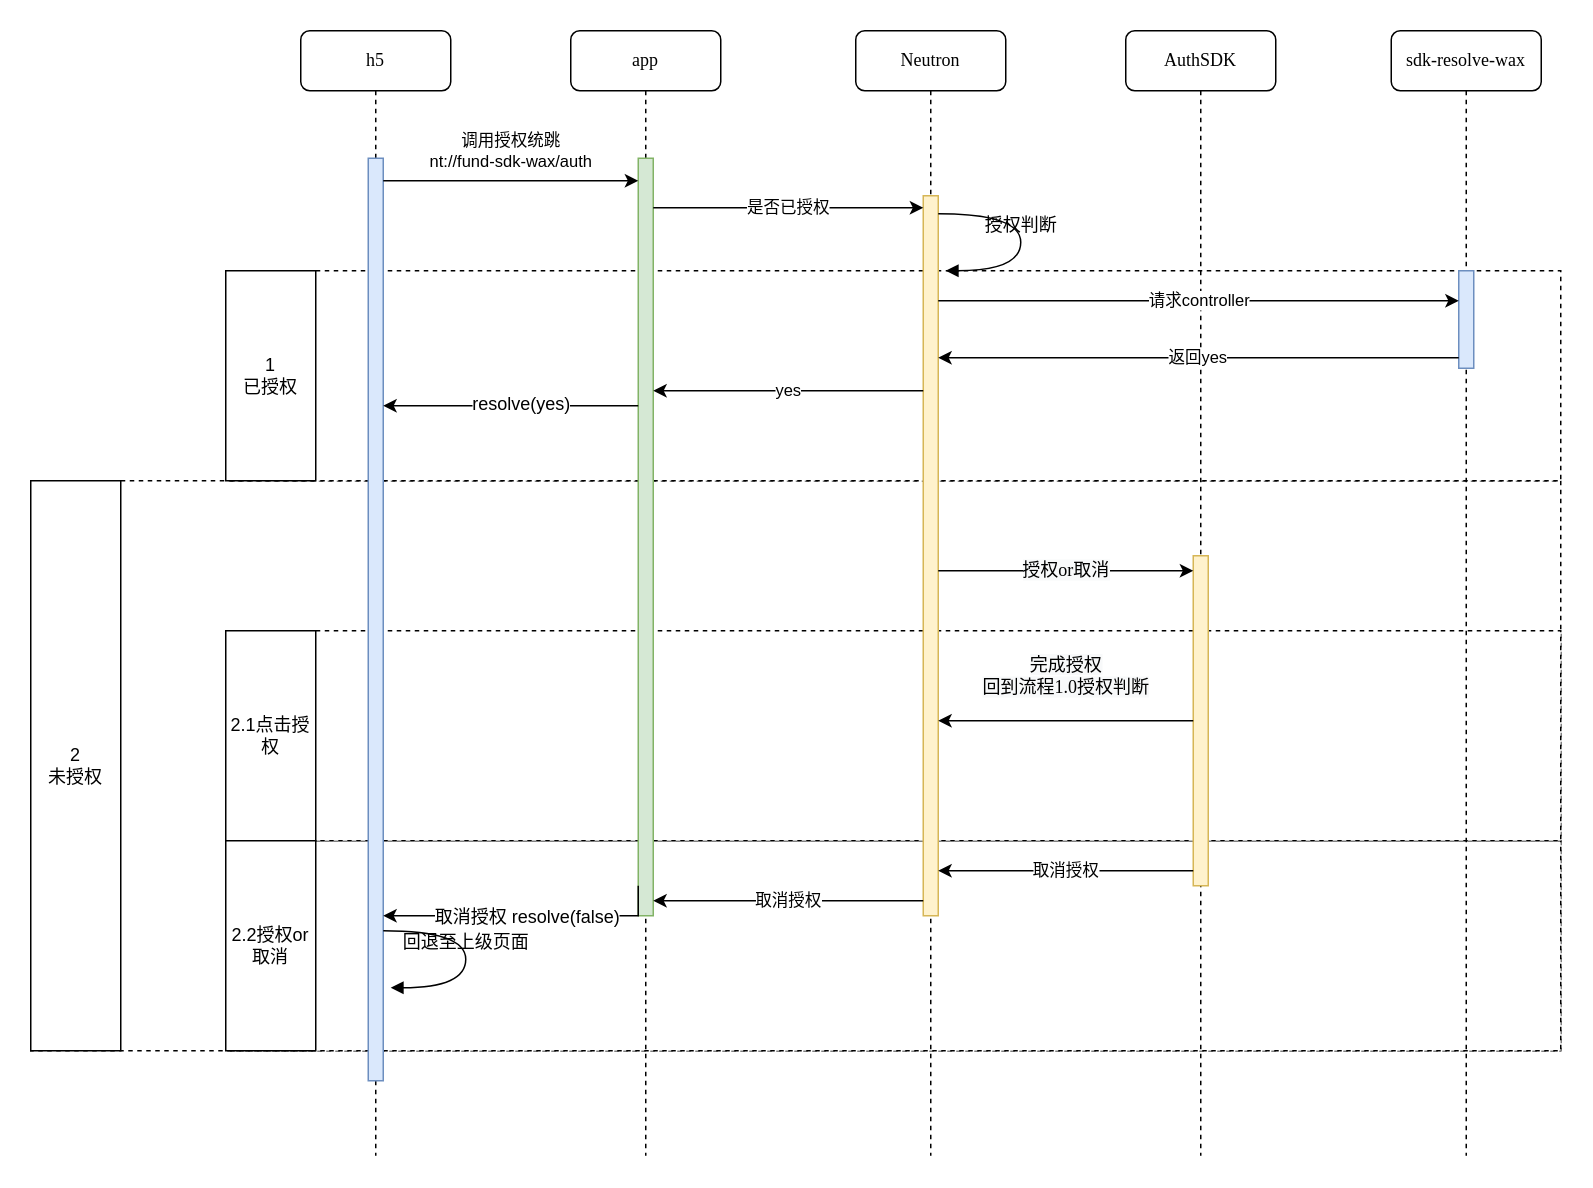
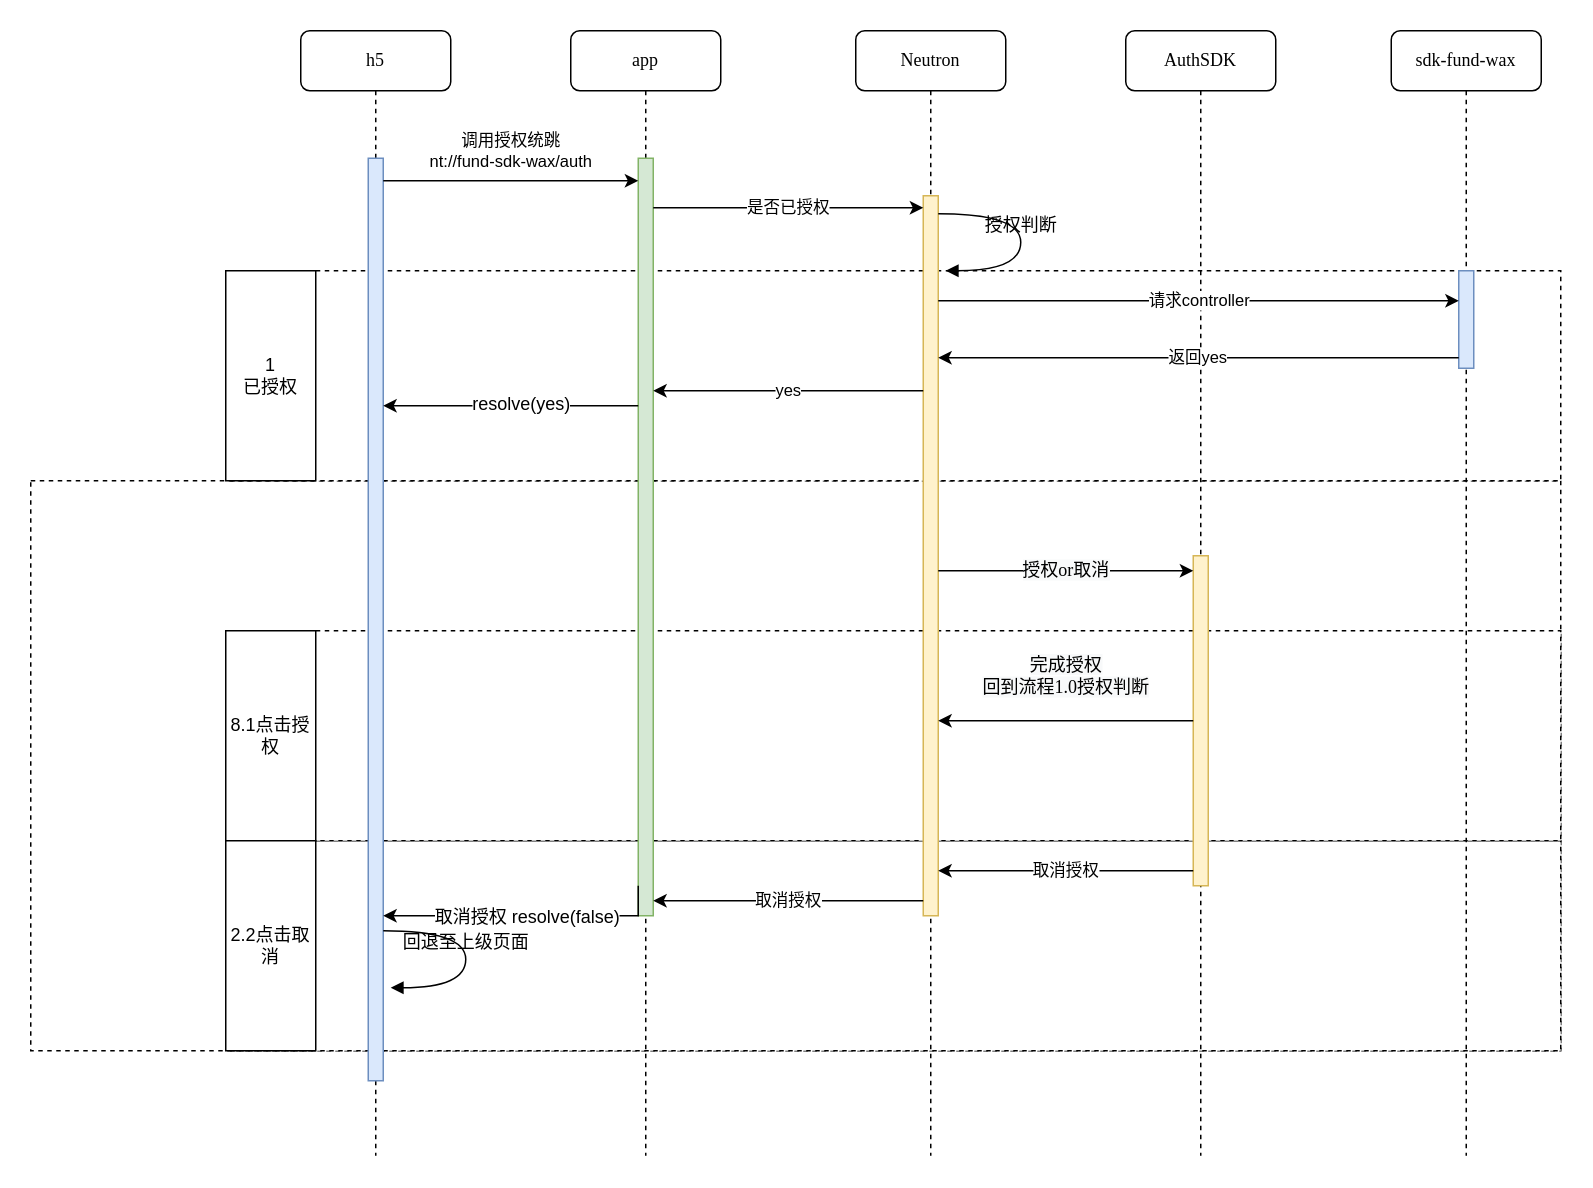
- <mxCell id="10" value="sdk-resolve-wax" style="shape=umlLifeline;perimeter=lifelinePerimeter;whiteSpace=wrap;html=1;container=1;collapsible=0;recursiveResize=0;outlineConnect=0;rounded=1;shadow=0;comic=0;labelBackgroundColor=none;strokeColor=#000000;strokeWidth=1;fillColor=#FFFFFF;fontFamily=Verdana;fontSize=12;fontColor=#000000;align=center;" parent="1" vertex="1"><mxGeometry x="927" y="20" width="100" height="750" as="geometry" /></mxCell>
+ <mxCell id="10" value="sdk-fund-wax" style="shape=umlLifeline;perimeter=lifelinePerimeter;whiteSpace=wrap;html=1;container=1;collapsible=0;recursiveResize=0;outlineConnect=0;rounded=1;shadow=0;comic=0;labelBackgroundColor=none;strokeColor=#000000;strokeWidth=1;fillColor=#FFFFFF;fontFamily=Verdana;fontSize=12;fontColor=#000000;align=center;" parent="1" vertex="1"><mxGeometry x="927" y="20" width="100" height="750" as="geometry" /></mxCell>
- <mxCell id="26" value="2.1点击授权" style="rounded=0;whiteSpace=wrap;html=1;" parent="1" vertex="1"><mxGeometry x="150" y="420" width="60" height="140" as="geometry" /></mxCell>
+ <mxCell id="26" value="8.1点击授权" style="rounded=0;whiteSpace=wrap;html=1;" parent="1" vertex="1"><mxGeometry x="150" y="420" width="60" height="140" as="geometry" /></mxCell>
- <mxCell id="24" value="2&lt;br&gt;未授权" style="rounded=0;whiteSpace=wrap;html=1;" parent="1" vertex="1"><mxGeometry x="20" y="320" width="60" height="380" as="geometry" /></mxCell>
- <mxCell id="27" value="2.2授权or取消" style="rounded=0;whiteSpace=wrap;html=1;" parent="1" vertex="1"><mxGeometry x="150" y="560" width="60" height="140" as="geometry" /></mxCell>
+ <mxCell id="27" value="2.2点击取消" style="rounded=0;whiteSpace=wrap;html=1;" parent="1" vertex="1"><mxGeometry x="150" y="560" width="60" height="140" as="geometry" /></mxCell>
